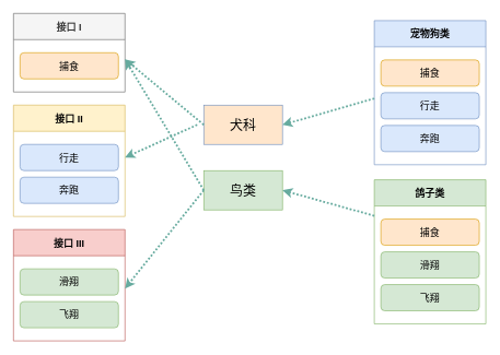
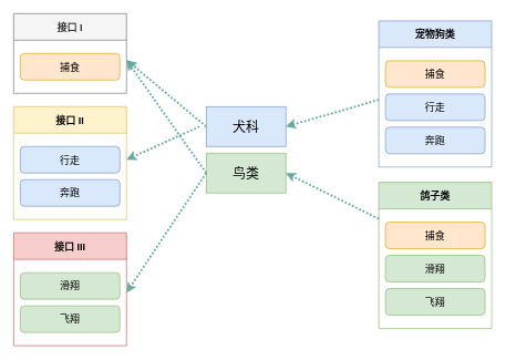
- <mxCell id="4" value="&lt;font style=&quot;font-size: 20px&quot;&gt;犬科&lt;/font&gt;" style="rounded=0;whiteSpace=wrap;html=1;glass=0;fillColor=#ffe6cc;strokeColor=#6c8ebf;" vertex="1" parent="1"><mxGeometry x="310" y="160" width="120" height="60" as="geometry" /></mxCell>
+ <mxCell id="4" value="&lt;font style=&quot;font-size: 20px&quot;&gt;犬科&lt;/font&gt;" style="rounded=0;whiteSpace=wrap;html=1;glass=0;fillColor=#dae8fc;strokeColor=#6c8ebf;" vertex="1" parent="1"><mxGeometry x="310" y="160" width="120" height="60" as="geometry" /></mxCell>
- <mxCell id="5" value="&lt;font&gt;&lt;font style=&quot;font-size: 20px&quot;&gt;鸟类&lt;/font&gt;&lt;br&gt;&lt;/font&gt;" style="rounded=0;whiteSpace=wrap;html=1;glass=0;fillColor=#d5e8d4;strokeColor=#82b366;" vertex="1" parent="1"><mxGeometry x="310" y="260" width="120" height="60" as="geometry" /></mxCell>
+ <mxCell id="5" value="&lt;font&gt;&lt;font style=&quot;font-size: 20px&quot;&gt;鸟类&lt;/font&gt;&lt;br&gt;&lt;/font&gt;" style="rounded=0;whiteSpace=wrap;html=1;glass=0;fillColor=#d5e8d4;strokeColor=#82b366;" vertex="1" parent="1"><mxGeometry x="310" y="230" width="120" height="60" as="geometry" /></mxCell>
